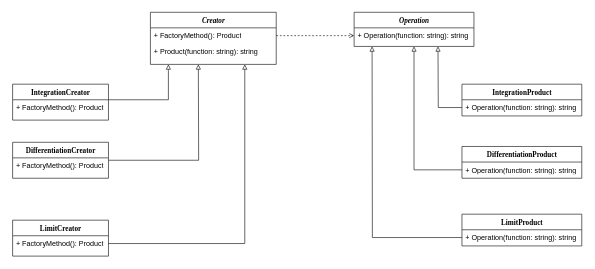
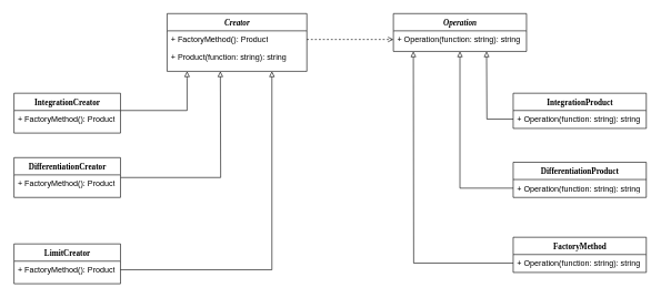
- <mxCell id="21" value="LimitProduct" style="swimlane;html=1;fontStyle=1;align=center;verticalAlign=top;childLayout=stackLayout;horizontal=1;startSize=26;horizontalStack=0;resizeParent=1;resizeLast=0;collapsible=1;marginBottom=0;swimlaneFillColor=#ffffff;rounded=0;shadow=0;comic=0;labelBackgroundColor=none;strokeWidth=1;fillColor=none;fontFamily=Verdana;fontSize=12" vertex="1" parent="1"><mxGeometry x="770" y="357" width="200" height="53" as="geometry" /></mxCell>
+ <mxCell id="21" value="FactoryMethod" style="swimlane;html=1;fontStyle=1;align=center;verticalAlign=top;childLayout=stackLayout;horizontal=1;startSize=26;horizontalStack=0;resizeParent=1;resizeLast=0;collapsible=1;marginBottom=0;swimlaneFillColor=#ffffff;rounded=0;shadow=0;comic=0;labelBackgroundColor=none;strokeWidth=1;fillColor=none;fontFamily=Verdana;fontSize=12" vertex="1" parent="1"><mxGeometry x="770" y="357" width="200" height="53" as="geometry" /></mxCell>
